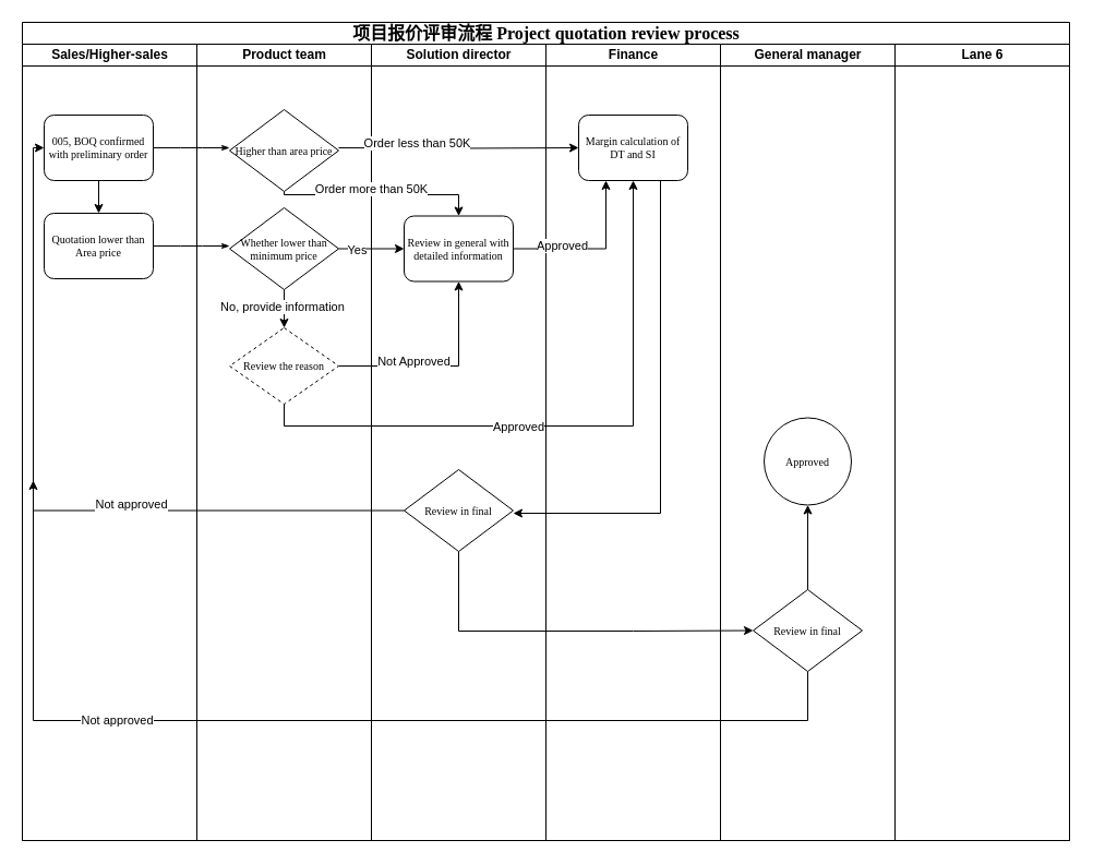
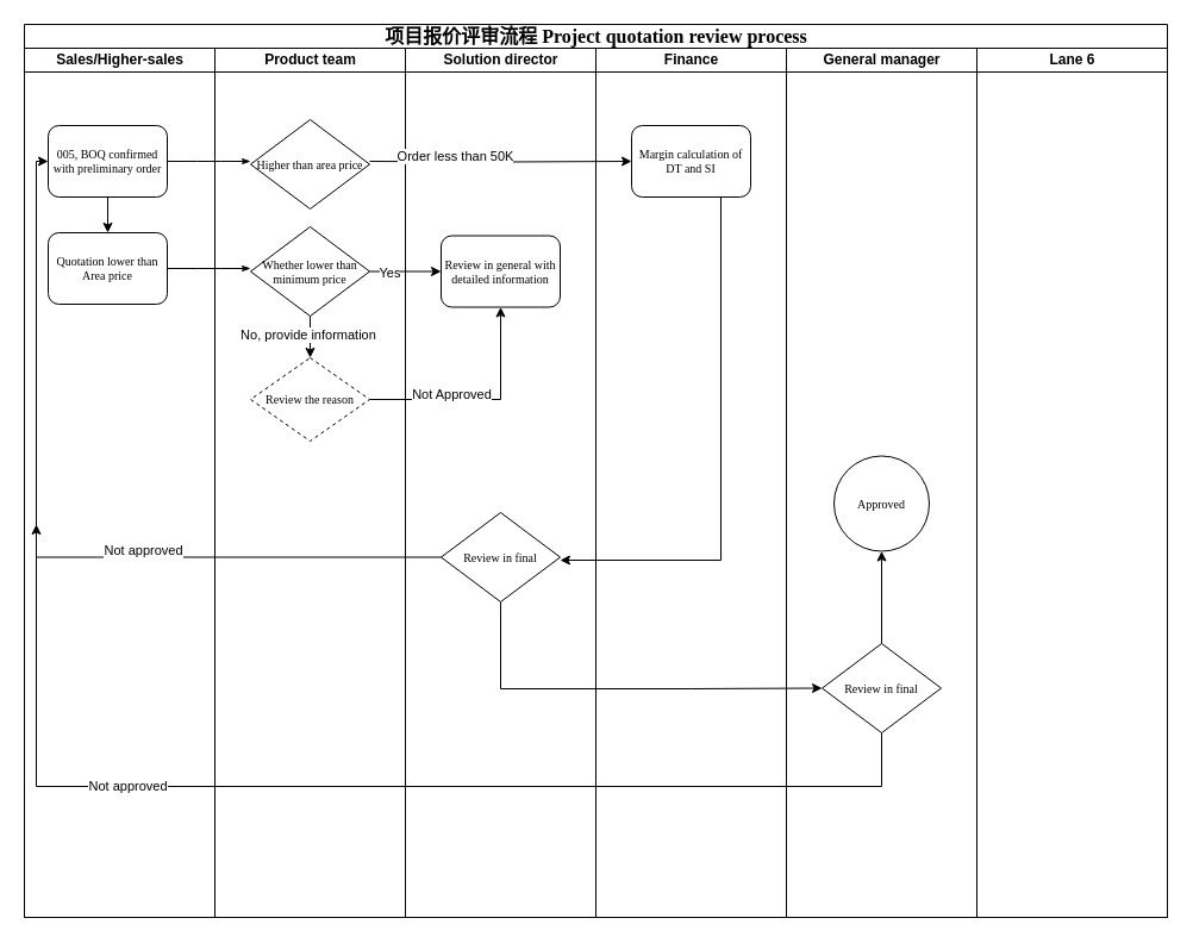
- <mxCell id="37" value="" style="edgeStyle=orthogonalEdgeStyle;rounded=0;orthogonalLoop=1;jettySize=auto;html=1;entryX=0.5;entryY=0;entryDx=0;entryDy=0;exitX=0.5;exitY=1;exitDx=0;exitDy=0;" edge="1" parent="2" source="11" target="16"><mxGeometry relative="1" as="geometry"><mxPoint x="260" y="140" as="sourcePoint" /><mxPoint x="370" y="200" as="targetPoint" /><Array as="points"><mxPoint x="240" y="158" /><mxPoint x="400" y="158" /></Array></mxGeometry></mxCell>
- <mxCell id="38" value="Order more than 50K" style="edgeLabel;html=1;align=center;verticalAlign=middle;resizable=0;points=[];" vertex="1" connectable="0" parent="37"><mxGeometry x="-0.096" y="6" relative="1" as="geometry"><mxPoint as="offset" /></mxGeometry></mxCell>
- <mxCell id="35" value="" style="edgeStyle=orthogonalEdgeStyle;rounded=0;orthogonalLoop=1;jettySize=auto;html=1;entryX=0.25;entryY=1;entryDx=0;entryDy=0;" edge="1" parent="2" source="16" target="21"><mxGeometry relative="1" as="geometry"><mxPoint x="560" y="150" as="targetPoint" /></mxGeometry></mxCell>
- <mxCell id="36" value="Approved" style="edgeLabel;html=1;align=center;verticalAlign=middle;resizable=0;points=[];" vertex="1" connectable="0" parent="35"><mxGeometry x="-0.405" y="4" relative="1" as="geometry"><mxPoint y="1" as="offset" /></mxGeometry></mxCell>
- <mxCell id="17" value="" style="edgeStyle=orthogonalEdgeStyle;rounded=0;orthogonalLoop=1;jettySize=auto;html=1;entryX=0.5;entryY=1;entryDx=0;entryDy=0;exitX=0.5;exitY=1;exitDx=0;exitDy=0;" edge="1" parent="15" source="10" target="21"><mxGeometry relative="1" as="geometry"><mxPoint x="-30" y="330" as="sourcePoint" /><mxPoint x="240" y="160" as="targetPoint" /></mxGeometry></mxCell>
- <mxCell id="18" value="Approved" style="edgeLabel;html=1;align=center;verticalAlign=middle;resizable=0;points=[];" vertex="1" connectable="0" parent="17"><mxGeometry x="-0.172" relative="1" as="geometry"><mxPoint as="offset" /></mxGeometry></mxCell>
